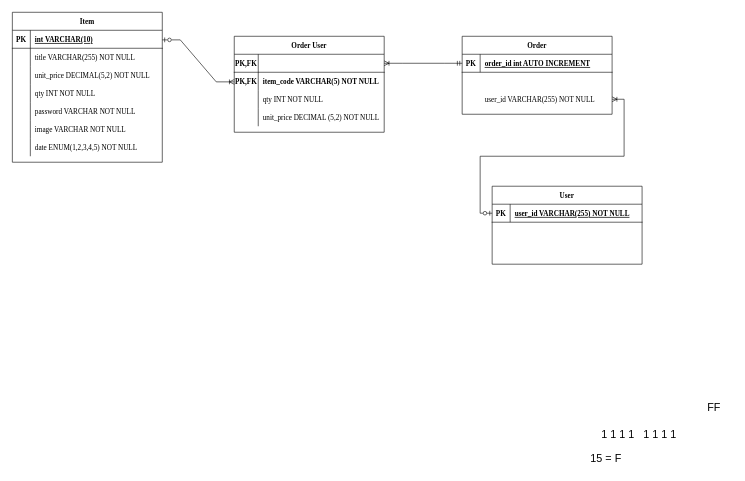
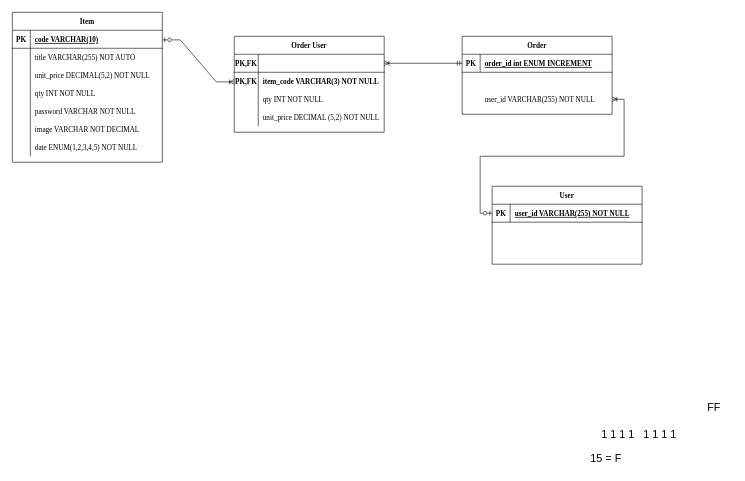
- <mxCell id="13" value="int VARCHAR(10)" style="shape=partialRectangle;overflow=hidden;connectable=0;fillColor=none;top=0;left=0;bottom=0;right=0;align=left;spacingLeft=6;fontStyle=5;fontColor=default;fontFamily=Ubuntu;" parent="11" vertex="1"><mxGeometry x="30" width="220" height="30" as="geometry"><mxRectangle width="220" height="30" as="alternateBounds" /></mxGeometry></mxCell>
+ <mxCell id="13" value="code VARCHAR(10)" style="shape=partialRectangle;overflow=hidden;connectable=0;fillColor=none;top=0;left=0;bottom=0;right=0;align=left;spacingLeft=6;fontStyle=5;fontColor=default;fontFamily=Ubuntu;" parent="11" vertex="1"><mxGeometry x="30" width="220" height="30" as="geometry"><mxRectangle width="220" height="30" as="alternateBounds" /></mxGeometry></mxCell>
- <mxCell id="16" value="title VARCHAR(255) NOT NULL" style="shape=partialRectangle;overflow=hidden;connectable=0;fillColor=none;top=0;left=0;bottom=0;right=0;align=left;spacingLeft=6;fontColor=default;strokeColor=default;fontFamily=Ubuntu;" parent="14" vertex="1"><mxGeometry x="30" width="220" height="30" as="geometry"><mxRectangle width="220" height="30" as="alternateBounds" /></mxGeometry></mxCell>
+ <mxCell id="16" value="title VARCHAR(255) NOT AUTO" style="shape=partialRectangle;overflow=hidden;connectable=0;fillColor=none;top=0;left=0;bottom=0;right=0;align=left;spacingLeft=6;fontColor=default;strokeColor=default;fontFamily=Ubuntu;" parent="14" vertex="1"><mxGeometry x="30" width="220" height="30" as="geometry"><mxRectangle width="220" height="30" as="alternateBounds" /></mxGeometry></mxCell>
- <mxCell id="5" value="order_id int AUTO INCREMENT" style="shape=partialRectangle;overflow=hidden;connectable=0;fillColor=none;top=0;left=0;bottom=0;right=0;align=left;spacingLeft=6;fontStyle=5;fontFamily=Ubuntu;" parent="3" vertex="1"><mxGeometry x="30" width="220" height="30" as="geometry"><mxRectangle width="220" height="30" as="alternateBounds" /></mxGeometry></mxCell>
+ <mxCell id="5" value="order_id int ENUM INCREMENT" style="shape=partialRectangle;overflow=hidden;connectable=0;fillColor=none;top=0;left=0;bottom=0;right=0;align=left;spacingLeft=6;fontStyle=5;fontFamily=Ubuntu;" parent="3" vertex="1"><mxGeometry x="30" width="220" height="30" as="geometry"><mxRectangle width="220" height="30" as="alternateBounds" /></mxGeometry></mxCell>
- <mxCell id="37" value="item_code VARCHAR(5) NOT NULL" style="shape=partialRectangle;overflow=hidden;connectable=0;fillColor=none;top=0;left=0;bottom=0;right=0;align=left;spacingLeft=6;fontStyle=1;fontFamily=Ubuntu;" parent="35" vertex="1"><mxGeometry x="40" width="210" height="30" as="geometry"><mxRectangle width="210" height="30" as="alternateBounds" /></mxGeometry></mxCell>
+ <mxCell id="37" value="item_code VARCHAR(3) NOT NULL" style="shape=partialRectangle;overflow=hidden;connectable=0;fillColor=none;top=0;left=0;bottom=0;right=0;align=left;spacingLeft=6;fontStyle=1;fontFamily=Ubuntu;" parent="35" vertex="1"><mxGeometry x="40" width="210" height="30" as="geometry"><mxRectangle width="210" height="30" as="alternateBounds" /></mxGeometry></mxCell>
- <mxCell id="28" value="image VARCHAR NOT NULL" style="shape=partialRectangle;overflow=hidden;connectable=0;fillColor=none;top=0;left=0;bottom=0;right=0;align=left;spacingLeft=6;fontColor=default;strokeColor=default;fontFamily=Ubuntu;" parent="26" vertex="1"><mxGeometry x="30" width="220" height="30" as="geometry"><mxRectangle width="220" height="30" as="alternateBounds" /></mxGeometry></mxCell>
+ <mxCell id="28" value="image VARCHAR NOT DECIMAL" style="shape=partialRectangle;overflow=hidden;connectable=0;fillColor=none;top=0;left=0;bottom=0;right=0;align=left;spacingLeft=6;fontColor=default;strokeColor=default;fontFamily=Ubuntu;" parent="26" vertex="1"><mxGeometry x="30" width="220" height="30" as="geometry"><mxRectangle width="220" height="30" as="alternateBounds" /></mxGeometry></mxCell>
